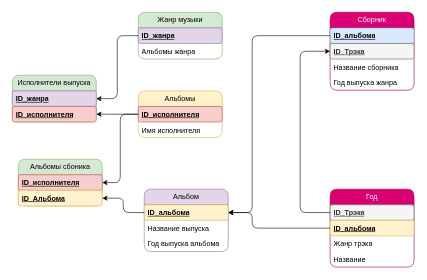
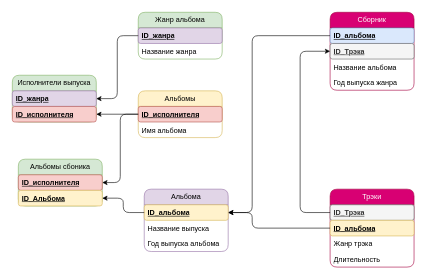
- <mxCell id="2" value="Жанр музыки" style="swimlane;fontStyle=0;childLayout=stackLayout;horizontal=1;startSize=26;fillColor=#d5e8d4;horizontalStack=0;resizeParent=1;resizeParentMax=0;resizeLast=0;collapsible=1;marginBottom=0;whiteSpace=wrap;html=1;strokeColor=#82b366;rounded=1;" parent="1" vertex="1"><mxGeometry x="230" y="20" width="140" height="78" as="geometry" /></mxCell>
+ <mxCell id="2" value="Жанр альбома" style="swimlane;fontStyle=0;childLayout=stackLayout;horizontal=1;startSize=26;fillColor=#d5e8d4;horizontalStack=0;resizeParent=1;resizeParentMax=0;resizeLast=0;collapsible=1;marginBottom=0;whiteSpace=wrap;html=1;strokeColor=#82b366;rounded=1;" parent="1" vertex="1"><mxGeometry x="230" y="20" width="140" height="78" as="geometry" /></mxCell>
- <mxCell id="4" value="Альбомы жанра" style="text;strokeColor=none;fillColor=none;align=left;verticalAlign=top;spacingLeft=4;spacingRight=4;overflow=hidden;rotatable=0;points=[[0,0.5],[1,0.5]];portConstraint=eastwest;whiteSpace=wrap;html=1;rounded=1;" parent="2" vertex="1"><mxGeometry y="52" width="140" height="26" as="geometry" /></mxCell>
+ <mxCell id="4" value="Название жанра" style="text;strokeColor=none;fillColor=none;align=left;verticalAlign=top;spacingLeft=4;spacingRight=4;overflow=hidden;rotatable=0;points=[[0,0.5],[1,0.5]];portConstraint=eastwest;whiteSpace=wrap;html=1;rounded=1;" parent="2" vertex="1"><mxGeometry y="52" width="140" height="26" as="geometry" /></mxCell>
- <mxCell id="30" value="Название сборника" style="text;strokeColor=none;fillColor=none;align=left;verticalAlign=top;spacingLeft=4;spacingRight=4;overflow=hidden;rotatable=0;points=[[0,0.5],[1,0.5]];portConstraint=eastwest;whiteSpace=wrap;html=1;rounded=1;" vertex="1" parent="27"><mxGeometry y="78" width="140" height="26" as="geometry" /></mxCell>
+ <mxCell id="30" value="Название альбома" style="text;strokeColor=none;fillColor=none;align=left;verticalAlign=top;spacingLeft=4;spacingRight=4;overflow=hidden;rotatable=0;points=[[0,0.5],[1,0.5]];portConstraint=eastwest;whiteSpace=wrap;html=1;rounded=1;" vertex="1" parent="27"><mxGeometry y="78" width="140" height="26" as="geometry" /></mxCell>
- <mxCell id="7" value="Имя исполнителя" style="text;strokeColor=none;fillColor=none;align=left;verticalAlign=top;spacingLeft=4;spacingRight=4;overflow=hidden;rotatable=0;points=[[0,0.5],[1,0.5]];portConstraint=eastwest;whiteSpace=wrap;html=1;rounded=1;" parent="5" vertex="1"><mxGeometry y="52" width="140" height="26" as="geometry" /></mxCell>
+ <mxCell id="7" value="Имя альбома" style="text;strokeColor=none;fillColor=none;align=left;verticalAlign=top;spacingLeft=4;spacingRight=4;overflow=hidden;rotatable=0;points=[[0,0.5],[1,0.5]];portConstraint=eastwest;whiteSpace=wrap;html=1;rounded=1;" parent="5" vertex="1"><mxGeometry y="52" width="140" height="26" as="geometry" /></mxCell>
- <mxCell id="8" value="Альбом" style="swimlane;fontStyle=0;childLayout=stackLayout;horizontal=1;startSize=26;fillColor=#e1d5e7;horizontalStack=0;resizeParent=1;resizeParentMax=0;resizeLast=0;collapsible=1;marginBottom=0;whiteSpace=wrap;html=1;strokeColor=#9673a6;rounded=1;" parent="1" vertex="1"><mxGeometry x="240" y="315" width="140" height="104" as="geometry" /></mxCell>
+ <mxCell id="8" value="Альбома" style="swimlane;fontStyle=0;childLayout=stackLayout;horizontal=1;startSize=26;fillColor=#e1d5e7;horizontalStack=0;resizeParent=1;resizeParentMax=0;resizeLast=0;collapsible=1;marginBottom=0;whiteSpace=wrap;html=1;strokeColor=#9673a6;rounded=1;" parent="1" vertex="1"><mxGeometry x="240" y="315" width="140" height="104" as="geometry" /></mxCell>
- <mxCell id="12" value="Год" style="swimlane;fontStyle=0;childLayout=stackLayout;horizontal=1;startSize=26;fillColor=#d80073;horizontalStack=0;resizeParent=1;resizeParentMax=0;resizeLast=0;collapsible=1;marginBottom=0;whiteSpace=wrap;html=1;strokeColor=#A50040;fontColor=#ffffff;rounded=1;" parent="1" vertex="1"><mxGeometry x="550" y="315" width="140" height="130" as="geometry" /></mxCell>
+ <mxCell id="12" value="Трэки" style="swimlane;fontStyle=0;childLayout=stackLayout;horizontal=1;startSize=26;fillColor=#d80073;horizontalStack=0;resizeParent=1;resizeParentMax=0;resizeLast=0;collapsible=1;marginBottom=0;whiteSpace=wrap;html=1;strokeColor=#A50040;fontColor=#ffffff;rounded=1;" parent="1" vertex="1"><mxGeometry x="550" y="315" width="140" height="130" as="geometry" /></mxCell>
- <mxCell id="16" value="Название" style="text;strokeColor=none;fillColor=none;align=left;verticalAlign=top;spacingLeft=4;spacingRight=4;overflow=hidden;rotatable=0;points=[[0,0.5],[1,0.5]];portConstraint=eastwest;whiteSpace=wrap;html=1;rounded=1;" parent="12" vertex="1"><mxGeometry y="104" width="140" height="26" as="geometry" /></mxCell>
+ <mxCell id="16" value="Длительность" style="text;strokeColor=none;fillColor=none;align=left;verticalAlign=top;spacingLeft=4;spacingRight=4;overflow=hidden;rotatable=0;points=[[0,0.5],[1,0.5]];portConstraint=eastwest;whiteSpace=wrap;html=1;rounded=1;" parent="12" vertex="1"><mxGeometry y="104" width="140" height="26" as="geometry" /></mxCell>
